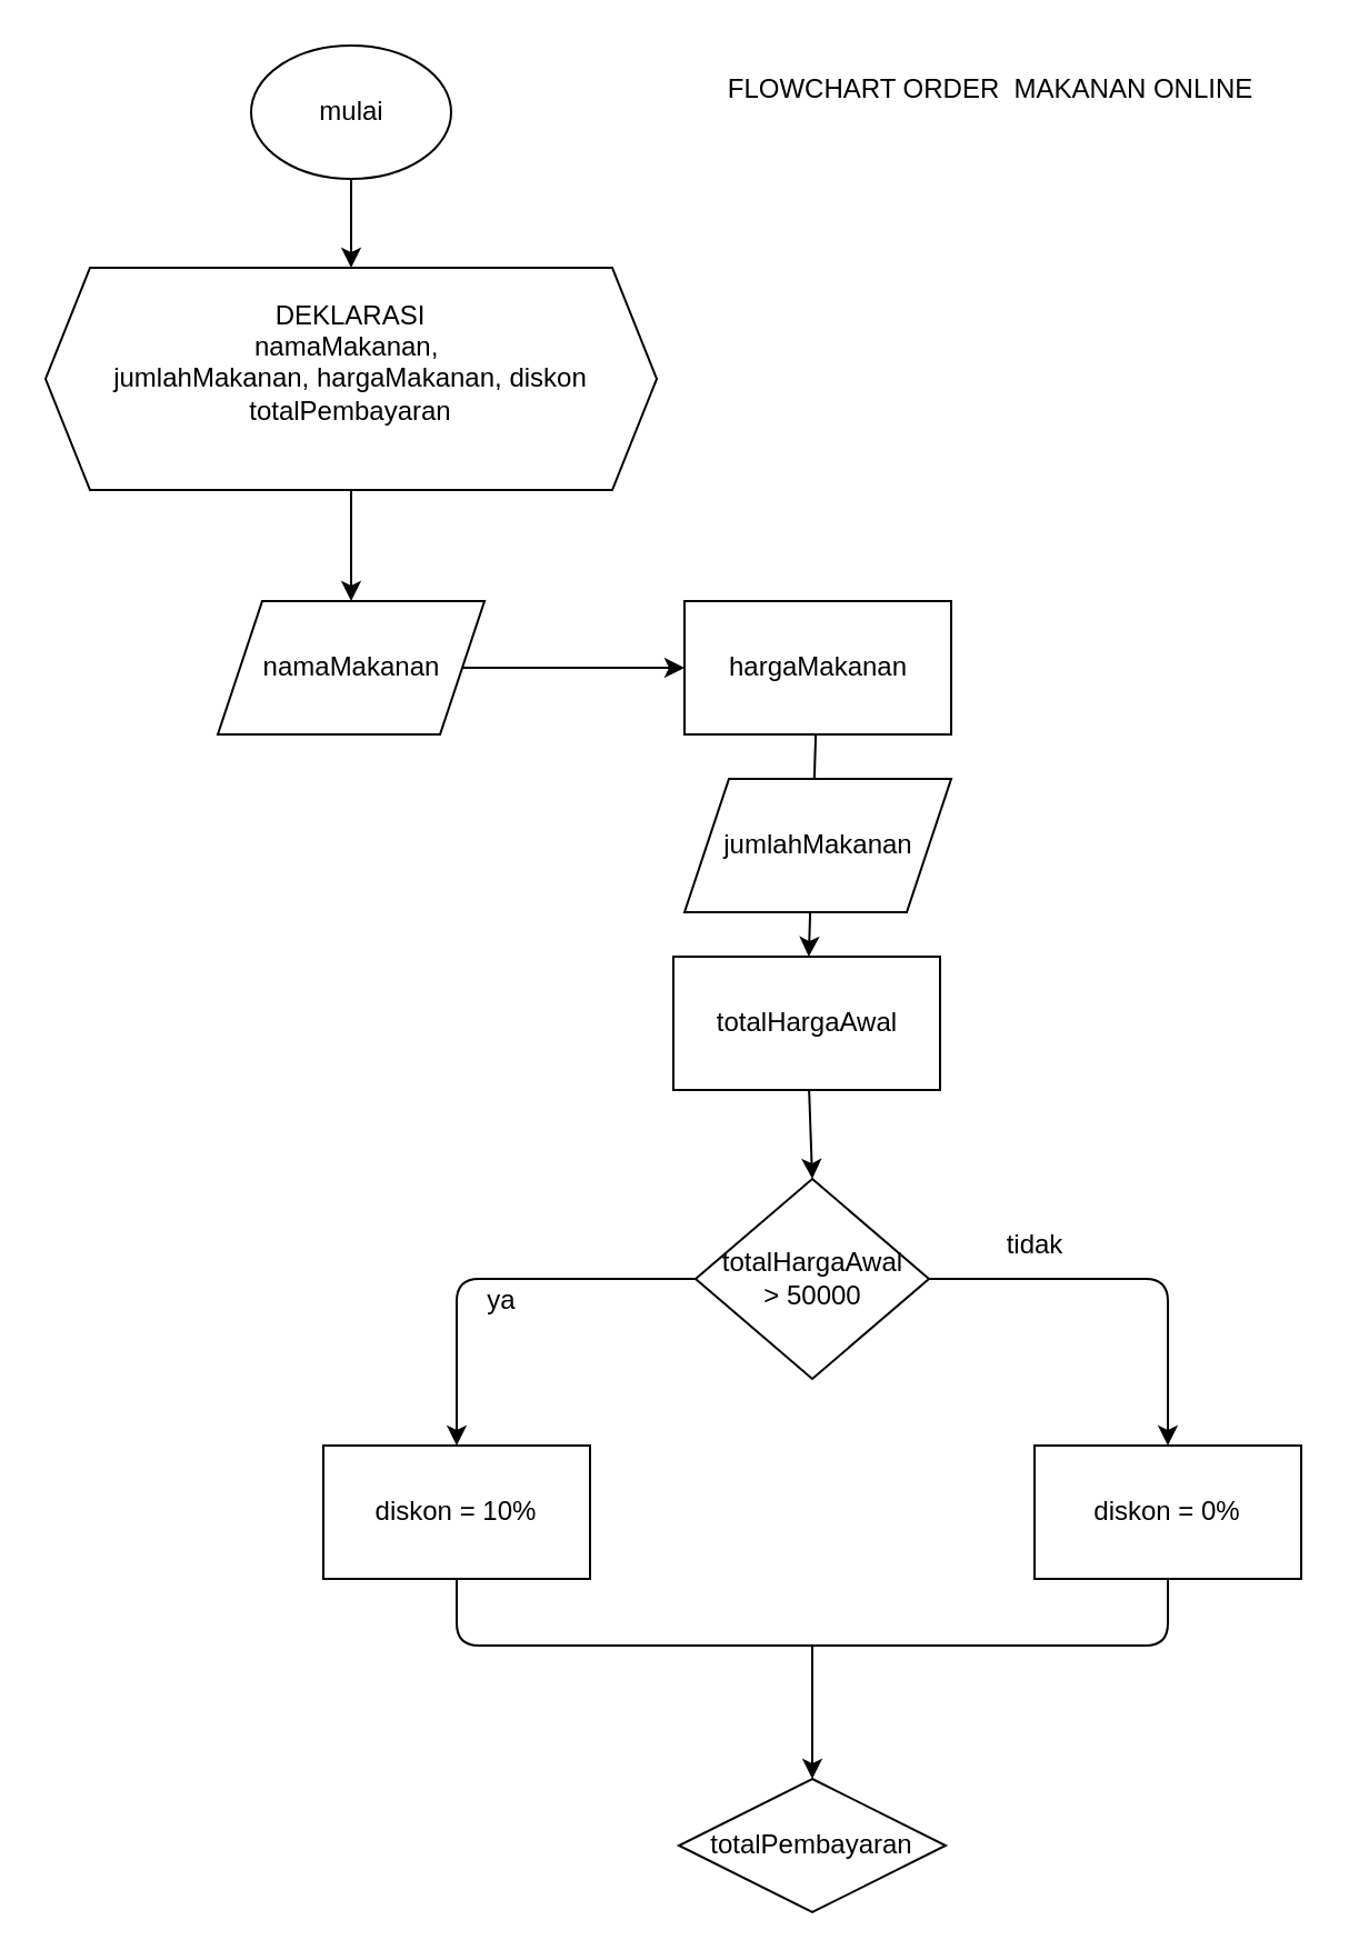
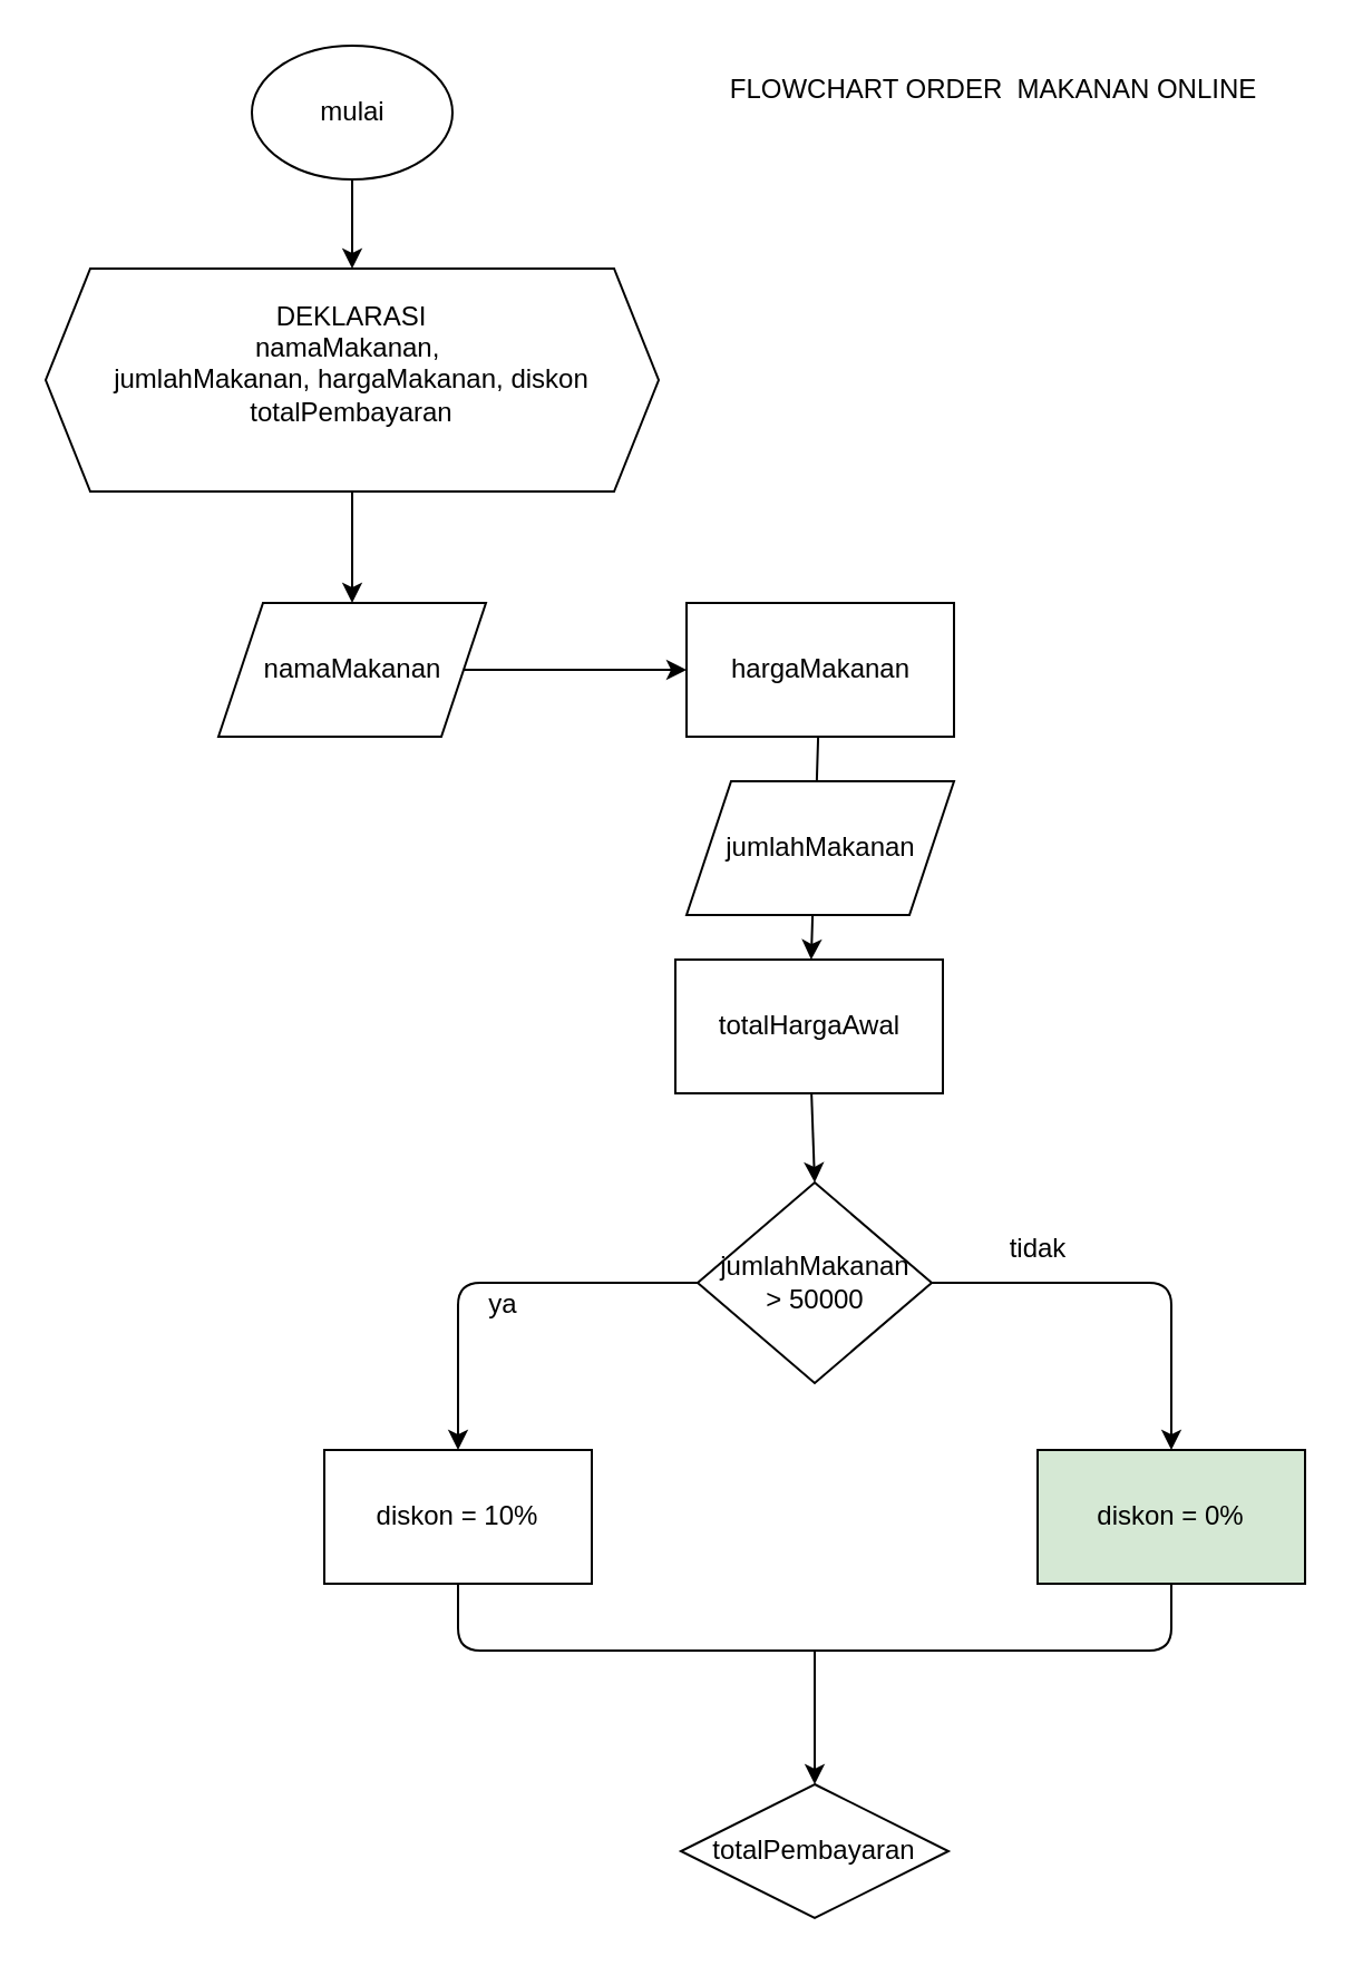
- <mxCell id="15" value="totalHargaAwal&lt;br&gt;&amp;gt; 50000" style="rhombus;whiteSpace=wrap;html=1;" vertex="1" parent="1"><mxGeometry x="312.5" y="530" width="105" height="90" as="geometry" /></mxCell>
+ <mxCell id="15" value="jumlahMakanan&lt;br&gt;&amp;gt; 50000" style="rhombus;whiteSpace=wrap;html=1;" vertex="1" parent="1"><mxGeometry x="312.5" y="530" width="105" height="90" as="geometry" /></mxCell>
- <mxCell id="20" value="diskon = 0%" style="rounded=0;whiteSpace=wrap;html=1;" vertex="1" parent="1"><mxGeometry x="465" y="650" width="120" height="60" as="geometry" /></mxCell>
+ <mxCell id="20" value="diskon = 0%" style="rounded=0;whiteSpace=wrap;html=1;fillColor=#d5e8d4;" vertex="1" parent="1"><mxGeometry x="465" y="650" width="120" height="60" as="geometry" /></mxCell>
